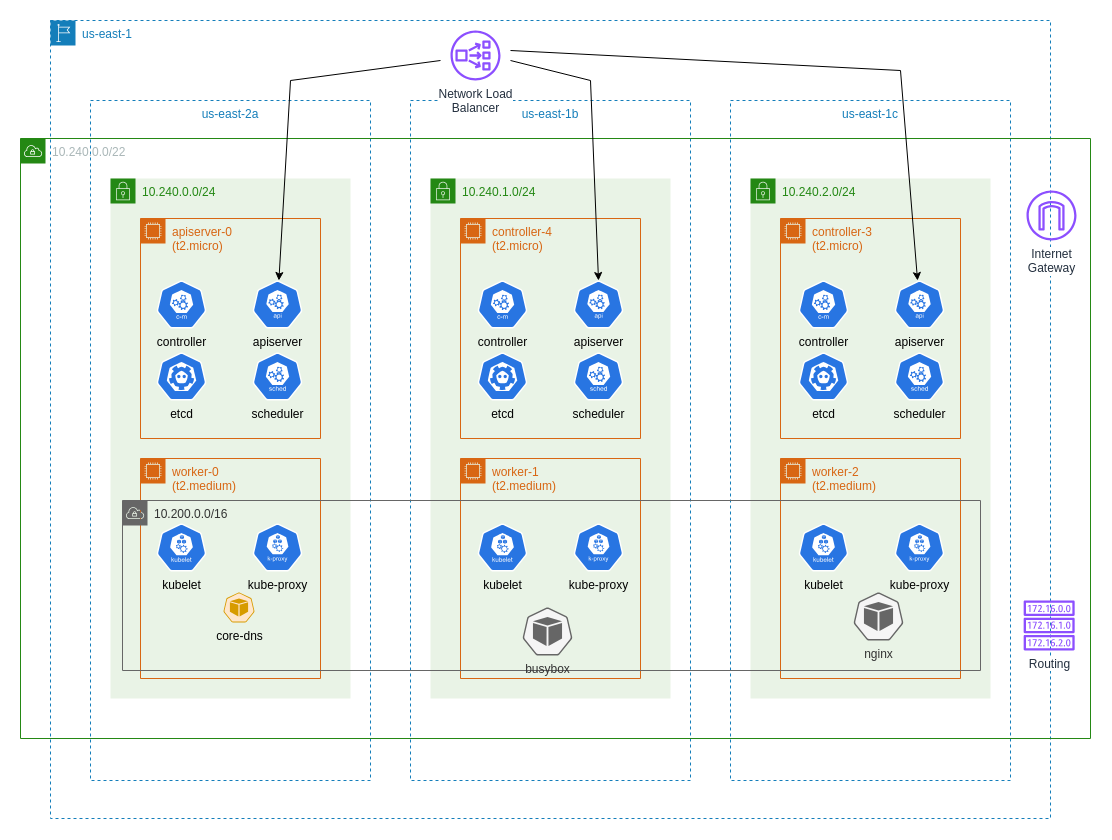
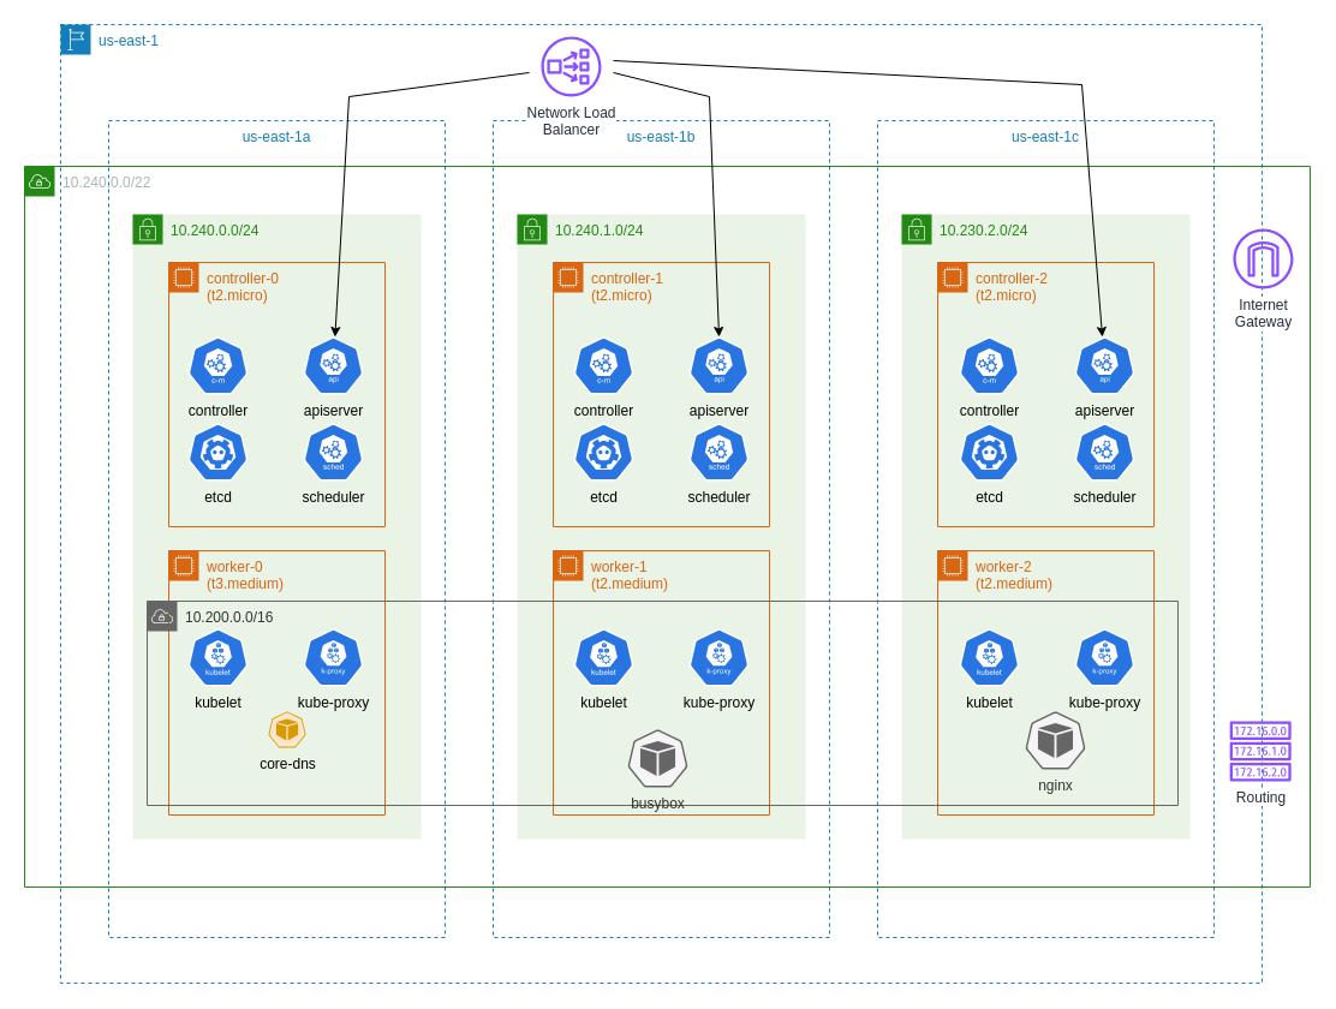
- <mxCell id="3" value="us-east-2a" style="fillColor=none;strokeColor=#147EBA;dashed=1;verticalAlign=top;fontStyle=0;fontColor=#147EBA;whiteSpace=wrap;html=1;" vertex="1" parent="2"><mxGeometry x="40" y="80" width="280" height="680" as="geometry" /></mxCell>
+ <mxCell id="3" value="us-east-1a" style="fillColor=none;strokeColor=#147EBA;dashed=1;verticalAlign=top;fontStyle=0;fontColor=#147EBA;whiteSpace=wrap;html=1;" vertex="1" parent="2"><mxGeometry x="40" y="80" width="280" height="680" as="geometry" /></mxCell>
- <mxCell id="14" value="10.240.2.0/24" style="points=[[0,0],[0.25,0],[0.5,0],[0.75,0],[1,0],[1,0.25],[1,0.5],[1,0.75],[1,1],[0.75,1],[0.5,1],[0.25,1],[0,1],[0,0.75],[0,0.5],[0,0.25]];outlineConnect=0;gradientColor=none;html=1;whiteSpace=wrap;fontSize=12;fontStyle=0;container=1;pointerEvents=0;collapsible=0;recursiveResize=0;shape=mxgraph.aws4.group;grIcon=mxgraph.aws4.group_security_group;grStroke=0;strokeColor=#248814;fillColor=#E9F3E6;verticalAlign=top;align=left;spacingLeft=30;fontColor=#248814;dashed=0;" vertex="1" parent="7"><mxGeometry x="730" y="40" width="240" height="520" as="geometry" /></mxCell>
+ <mxCell id="14" value="10.230.2.0/24" style="points=[[0,0],[0.25,0],[0.5,0],[0.75,0],[1,0],[1,0.25],[1,0.5],[1,0.75],[1,1],[0.75,1],[0.5,1],[0.25,1],[0,1],[0,0.75],[0,0.5],[0,0.25]];outlineConnect=0;gradientColor=none;html=1;whiteSpace=wrap;fontSize=12;fontStyle=0;container=1;pointerEvents=0;collapsible=0;recursiveResize=0;shape=mxgraph.aws4.group;grIcon=mxgraph.aws4.group_security_group;grStroke=0;strokeColor=#248814;fillColor=#E9F3E6;verticalAlign=top;align=left;spacingLeft=30;fontColor=#248814;dashed=0;" vertex="1" parent="7"><mxGeometry x="730" y="40" width="240" height="520" as="geometry" /></mxCell>
- <mxCell id="9" value="apiserver-0 &lt;br&gt;(t2.micro)&amp;nbsp;" style="points=[[0,0],[0.25,0],[0.5,0],[0.75,0],[1,0],[1,0.25],[1,0.5],[1,0.75],[1,1],[0.75,1],[0.5,1],[0.25,1],[0,1],[0,0.75],[0,0.5],[0,0.25]];outlineConnect=0;gradientColor=none;html=1;whiteSpace=wrap;fontSize=12;fontStyle=0;container=1;pointerEvents=0;collapsible=0;recursiveResize=0;shape=mxgraph.aws4.group;grIcon=mxgraph.aws4.group_ec2_instance_contents;strokeColor=#D86613;fillColor=none;verticalAlign=top;align=left;spacingLeft=30;fontColor=#D86613;dashed=0;" vertex="1" parent="8"><mxGeometry x="30" y="40" width="180" height="220" as="geometry" /></mxCell>
+ <mxCell id="9" value="controller-0 &lt;br&gt;(t2.micro)&amp;nbsp;" style="points=[[0,0],[0.25,0],[0.5,0],[0.75,0],[1,0],[1,0.25],[1,0.5],[1,0.75],[1,1],[0.75,1],[0.5,1],[0.25,1],[0,1],[0,0.75],[0,0.5],[0,0.25]];outlineConnect=0;gradientColor=none;html=1;whiteSpace=wrap;fontSize=12;fontStyle=0;container=1;pointerEvents=0;collapsible=0;recursiveResize=0;shape=mxgraph.aws4.group;grIcon=mxgraph.aws4.group_ec2_instance_contents;strokeColor=#D86613;fillColor=none;verticalAlign=top;align=left;spacingLeft=30;fontColor=#D86613;dashed=0;" vertex="1" parent="8"><mxGeometry x="30" y="40" width="180" height="220" as="geometry" /></mxCell>
- <mxCell id="12" value="controller-4&lt;br&gt;(t2.micro)&amp;nbsp;" style="points=[[0,0],[0.25,0],[0.5,0],[0.75,0],[1,0],[1,0.25],[1,0.5],[1,0.75],[1,1],[0.75,1],[0.5,1],[0.25,1],[0,1],[0,0.75],[0,0.5],[0,0.25]];outlineConnect=0;gradientColor=none;html=1;whiteSpace=wrap;fontSize=12;fontStyle=0;container=1;pointerEvents=0;collapsible=0;recursiveResize=0;shape=mxgraph.aws4.group;grIcon=mxgraph.aws4.group_ec2_instance_contents;strokeColor=#D86613;fillColor=none;verticalAlign=top;align=left;spacingLeft=30;fontColor=#D86613;dashed=0;" vertex="1" parent="11"><mxGeometry x="30" y="40" width="180" height="220" as="geometry" /></mxCell>
+ <mxCell id="12" value="controller-1&lt;br&gt;(t2.micro)&amp;nbsp;" style="points=[[0,0],[0.25,0],[0.5,0],[0.75,0],[1,0],[1,0.25],[1,0.5],[1,0.75],[1,1],[0.75,1],[0.5,1],[0.25,1],[0,1],[0,0.75],[0,0.5],[0,0.25]];outlineConnect=0;gradientColor=none;html=1;whiteSpace=wrap;fontSize=12;fontStyle=0;container=1;pointerEvents=0;collapsible=0;recursiveResize=0;shape=mxgraph.aws4.group;grIcon=mxgraph.aws4.group_ec2_instance_contents;strokeColor=#D86613;fillColor=none;verticalAlign=top;align=left;spacingLeft=30;fontColor=#D86613;dashed=0;" vertex="1" parent="11"><mxGeometry x="30" y="40" width="180" height="220" as="geometry" /></mxCell>
- <mxCell id="15" value="controller-3&lt;br&gt;(t2.micro)&amp;nbsp;" style="points=[[0,0],[0.25,0],[0.5,0],[0.75,0],[1,0],[1,0.25],[1,0.5],[1,0.75],[1,1],[0.75,1],[0.5,1],[0.25,1],[0,1],[0,0.75],[0,0.5],[0,0.25]];outlineConnect=0;gradientColor=none;html=1;whiteSpace=wrap;fontSize=12;fontStyle=0;container=1;pointerEvents=0;collapsible=0;recursiveResize=0;shape=mxgraph.aws4.group;grIcon=mxgraph.aws4.group_ec2_instance_contents;strokeColor=#D86613;fillColor=none;verticalAlign=top;align=left;spacingLeft=30;fontColor=#D86613;dashed=0;" vertex="1" parent="14"><mxGeometry x="30" y="40" width="180" height="220" as="geometry" /></mxCell>
+ <mxCell id="15" value="controller-2&lt;br&gt;(t2.micro)&amp;nbsp;" style="points=[[0,0],[0.25,0],[0.5,0],[0.75,0],[1,0],[1,0.25],[1,0.5],[1,0.75],[1,1],[0.75,1],[0.5,1],[0.25,1],[0,1],[0,0.75],[0,0.5],[0,0.25]];outlineConnect=0;gradientColor=none;html=1;whiteSpace=wrap;fontSize=12;fontStyle=0;container=1;pointerEvents=0;collapsible=0;recursiveResize=0;shape=mxgraph.aws4.group;grIcon=mxgraph.aws4.group_ec2_instance_contents;strokeColor=#D86613;fillColor=none;verticalAlign=top;align=left;spacingLeft=30;fontColor=#D86613;dashed=0;" vertex="1" parent="14"><mxGeometry x="30" y="40" width="180" height="220" as="geometry" /></mxCell>
- <mxCell id="10" value="worker-0 &lt;br&gt;(t2.medium)&amp;nbsp;" style="points=[[0,0],[0.25,0],[0.5,0],[0.75,0],[1,0],[1,0.25],[1,0.5],[1,0.75],[1,1],[0.75,1],[0.5,1],[0.25,1],[0,1],[0,0.75],[0,0.5],[0,0.25]];outlineConnect=0;gradientColor=none;html=1;whiteSpace=wrap;fontSize=12;fontStyle=0;container=1;pointerEvents=0;collapsible=0;recursiveResize=0;shape=mxgraph.aws4.group;grIcon=mxgraph.aws4.group_ec2_instance_contents;strokeColor=#D86613;fillColor=none;verticalAlign=top;align=left;spacingLeft=30;fontColor=#D86613;dashed=0;" vertex="1" parent="8"><mxGeometry x="30" y="280" width="180" height="220" as="geometry" /></mxCell>
+ <mxCell id="10" value="worker-0 &lt;br&gt;(t3.medium)&amp;nbsp;" style="points=[[0,0],[0.25,0],[0.5,0],[0.75,0],[1,0],[1,0.25],[1,0.5],[1,0.75],[1,1],[0.75,1],[0.5,1],[0.25,1],[0,1],[0,0.75],[0,0.5],[0,0.25]];outlineConnect=0;gradientColor=none;html=1;whiteSpace=wrap;fontSize=12;fontStyle=0;container=1;pointerEvents=0;collapsible=0;recursiveResize=0;shape=mxgraph.aws4.group;grIcon=mxgraph.aws4.group_ec2_instance_contents;strokeColor=#D86613;fillColor=none;verticalAlign=top;align=left;spacingLeft=30;fontColor=#D86613;dashed=0;" vertex="1" parent="8"><mxGeometry x="30" y="280" width="180" height="220" as="geometry" /></mxCell>
